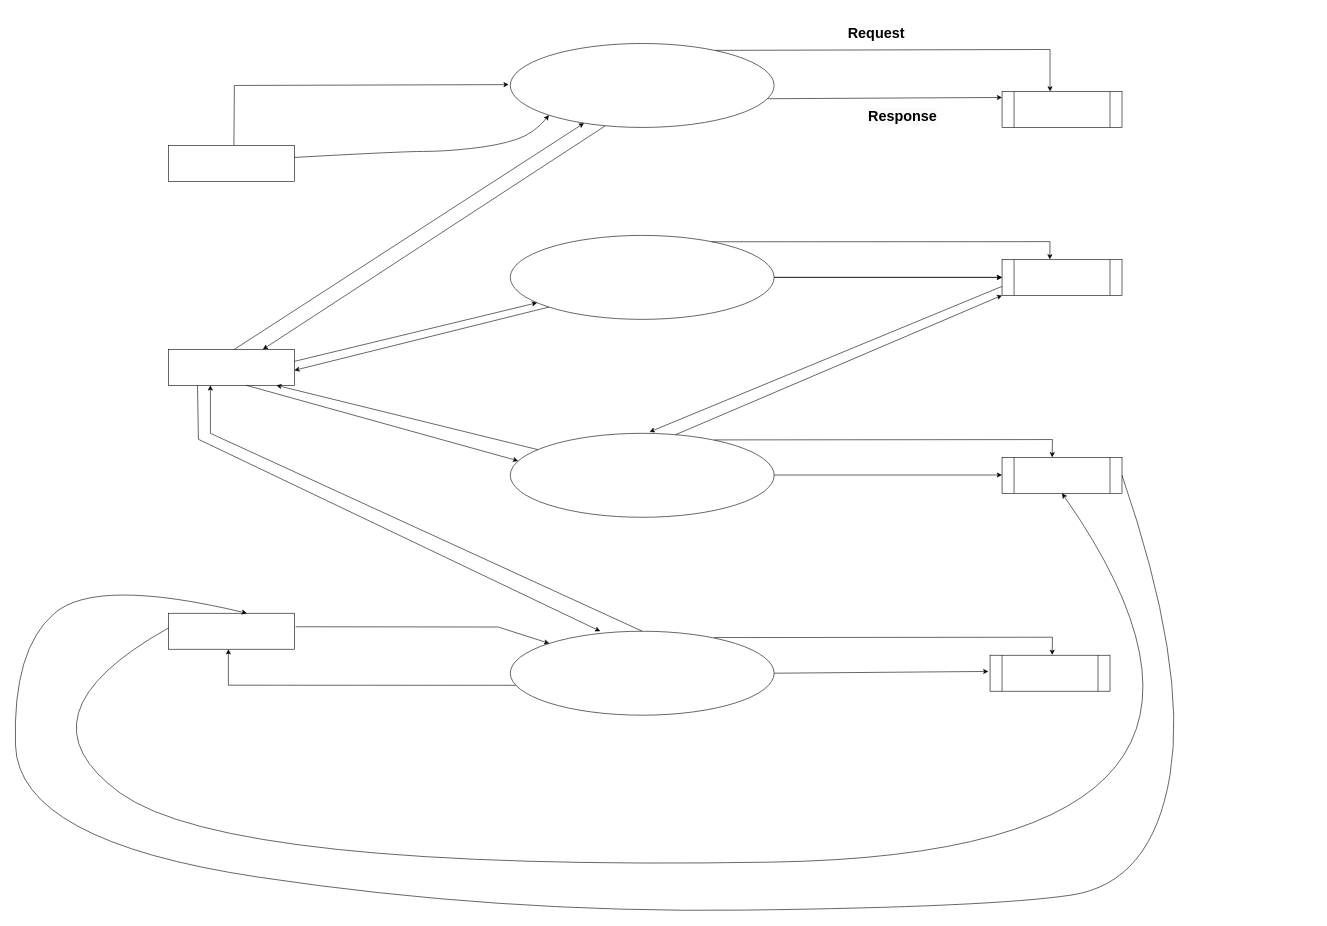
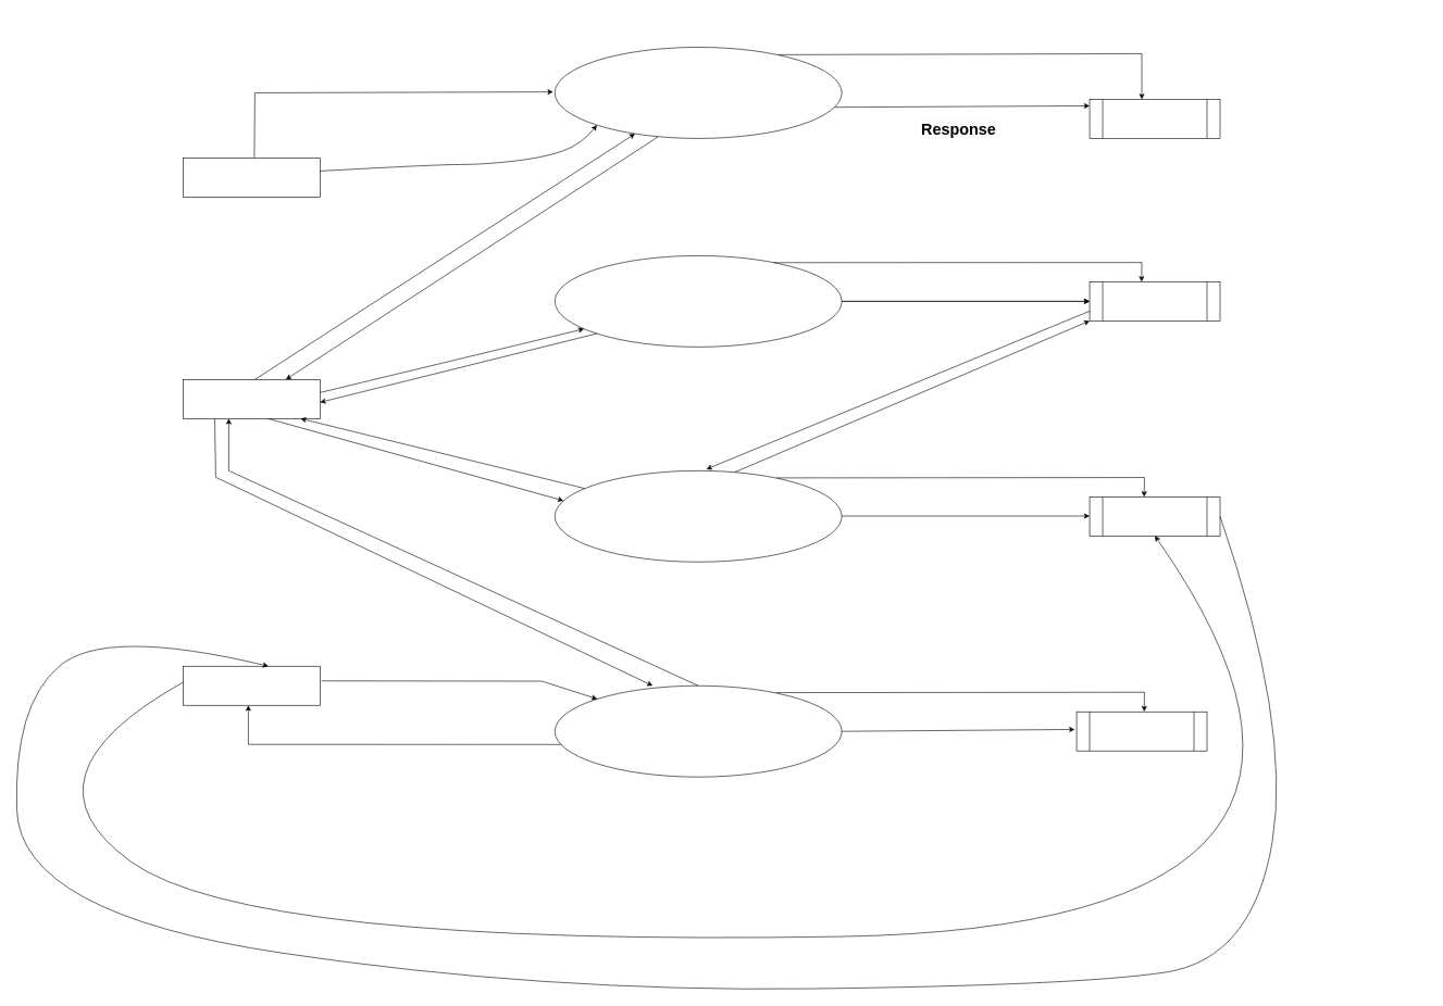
- <mxCell id="38" value="&lt;h1&gt;Request&lt;/h1&gt;" style="text;html=1;align=center;verticalAlign=middle;resizable=0;points=[];autosize=1;strokeColor=none;fillColor=none;" vertex="1" parent="1"><mxGeometry x="1400" y="20" width="120" height="70" as="geometry" /></mxCell>
- <mxCell id="39" value="&lt;h1 style=&quot;border-color: var(--border-color); color: rgb(0, 0, 0); font-family: Helvetica; font-style: normal; font-variant-ligatures: normal; font-variant-caps: normal; letter-spacing: normal; orphans: 2; text-align: center; text-indent: 0px; text-transform: none; widows: 2; word-spacing: 0px; -webkit-text-stroke-width: 0px; background-color: rgb(251, 251, 251); text-decoration-thickness: initial; text-decoration-style: initial; text-decoration-color: initial;&quot;&gt;Response&lt;/h1&gt;" style="text;whiteSpace=wrap;html=1;" vertex="1" parent="1"><mxGeometry x="1445" y="157" width="130" height="80" as="geometry" /></mxCell>
+ <mxCell id="39" value="&lt;h1 style=&quot;border-color: var(--border-color); color: rgb(0, 0, 0); font-family: Helvetica; font-style: normal; font-variant-ligatures: normal; font-variant-caps: normal; letter-spacing: normal; orphans: 2; text-align: center; text-indent: 0px; text-transform: none; widows: 2; word-spacing: 0px; -webkit-text-stroke-width: 0px; background-color: rgb(251, 251, 251); text-decoration-thickness: initial; text-decoration-style: initial; text-decoration-color: initial;&quot;&gt;Response&lt;/h1&gt;" style="text;whiteSpace=wrap;html=1;" vertex="1" parent="1"><mxGeometry x="1410" y="162" width="130" height="80" as="geometry" /></mxCell>
